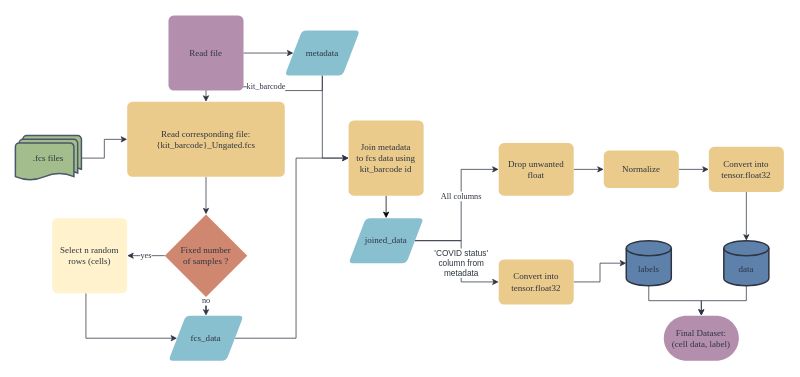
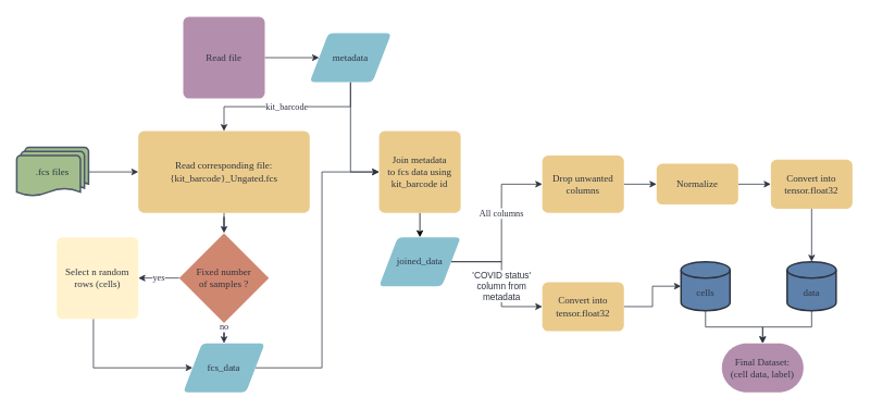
- <mxCell id="11" value="&lt;div&gt;Read corresponding file:&lt;/div&gt;&lt;div&gt;{kit_barcode}_Ungated.fcs&lt;br&gt;&lt;/div&gt;" style="rounded=1;whiteSpace=wrap;html=1;absoluteArcSize=1;arcSize=14;strokeWidth=2;fillColor=#ebcb8b;strokeColor=none;fontFamily=Rubik;fontSource=https%3A%2F%2Ffonts.googleapis.com%2Fcss%3Ffamily%3DRubik;fontColor=#2e3440;" parent="1" vertex="1"><mxGeometry x="169" y="135" width="210" height="100" as="geometry" /></mxCell>
+ <mxCell id="11" value="&lt;div&gt;Read corresponding file:&lt;/div&gt;&lt;div&gt;{kit_barcode}_Ungated.fcs&lt;br&gt;&lt;/div&gt;" style="rounded=1;whiteSpace=wrap;html=1;absoluteArcSize=1;arcSize=14;strokeWidth=2;fillColor=#ebcb8b;strokeColor=none;fontFamily=Rubik;fontSource=https%3A%2F%2Ffonts.googleapis.com%2Fcss%3Ffamily%3DRubik;fontColor=#2e3440;" parent="1" vertex="1"><mxGeometry x="169" y="160" width="210" height="100" as="geometry" /></mxCell>
- <mxCell id="29" value="Drop unwanted float" style="rounded=1;whiteSpace=wrap;html=1;absoluteArcSize=1;arcSize=14;strokeWidth=2;fillColor=#ebcb8b;strokeColor=none;fontFamily=Rubik;fontSource=https%3A%2F%2Ffonts.googleapis.com%2Fcss%3Ffamily%3DRubik;fontColor=#2e3440;" parent="1" vertex="1"><mxGeometry x="664" y="190" width="100" height="70" as="geometry" /></mxCell>
+ <mxCell id="29" value="Drop unwanted columns" style="rounded=1;whiteSpace=wrap;html=1;absoluteArcSize=1;arcSize=14;strokeWidth=2;fillColor=#ebcb8b;strokeColor=none;fontFamily=Rubik;fontSource=https%3A%2F%2Ffonts.googleapis.com%2Fcss%3Ffamily%3DRubik;fontColor=#2e3440;" parent="1" vertex="1"><mxGeometry x="664" y="190" width="100" height="70" as="geometry" /></mxCell>
- <mxCell id="25" value="&lt;div&gt;&lt;br&gt;&lt;/div&gt;&lt;div&gt;labels&lt;/div&gt;" style="strokeWidth=2;html=1;shape=mxgraph.flowchart.database;whiteSpace=wrap;fontFamily=Rubik;fontSource=https%3A%2F%2Ffonts.googleapis.com%2Fcss%3Ffamily%3DRubik;fontColor=#2e3440;fillColor=#5e81ac;strokeColor=#2e3440;" parent="1" vertex="1"><mxGeometry x="834" y="320" width="60" height="60" as="geometry" /></mxCell>
+ <mxCell id="25" value="&lt;div&gt;&lt;br&gt;&lt;/div&gt;&lt;div&gt;cells&lt;/div&gt;" style="strokeWidth=2;html=1;shape=mxgraph.flowchart.database;whiteSpace=wrap;fontFamily=Rubik;fontSource=https%3A%2F%2Ffonts.googleapis.com%2Fcss%3Ffamily%3DRubik;fontColor=#2e3440;fillColor=#5e81ac;strokeColor=#2e3440;" parent="1" vertex="1"><mxGeometry x="834" y="320" width="60" height="60" as="geometry" /></mxCell>
